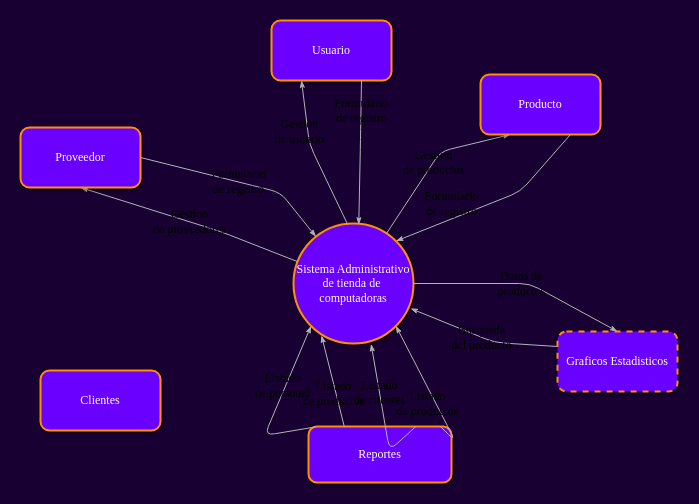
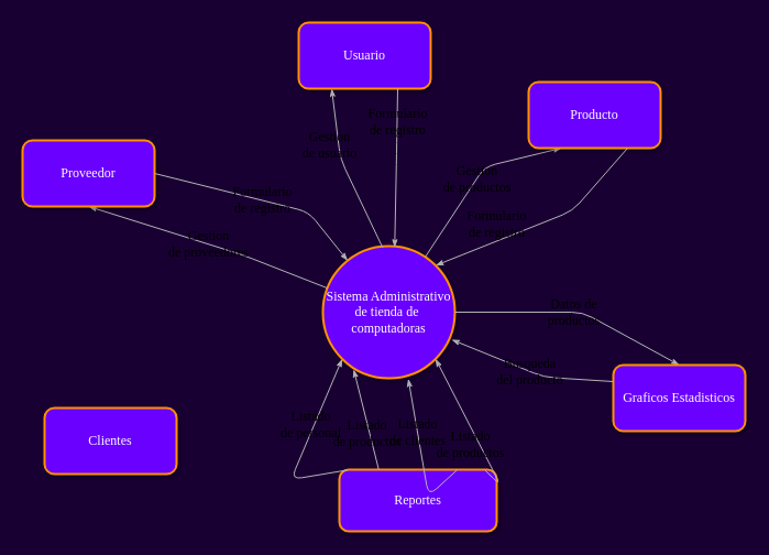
- <mxCell id="10" value="Graficos Estadisticos" style="rounded=1;whiteSpace=wrap;html=1;shadow=1;comic=0;labelBackgroundColor=none;strokeWidth=2;fontFamily=Verdana;fontSize=12;align=center;strokeColor=#FF9000;fillColor=#6a00ff;fontColor=#ffffff;dashed=1;" parent="1" vertex="1"><mxGeometry x="557" y="331" width="120" height="60" as="geometry" /></mxCell>
+ <mxCell id="10" value="Graficos Estadisticos" style="rounded=1;whiteSpace=wrap;html=1;shadow=1;comic=0;labelBackgroundColor=none;strokeWidth=2;fontFamily=Verdana;fontSize=12;align=center;strokeColor=#FF9000;fillColor=#6a00ff;fontColor=#ffffff;" parent="1" vertex="1"><mxGeometry x="557" y="331" width="120" height="60" as="geometry" /></mxCell>
